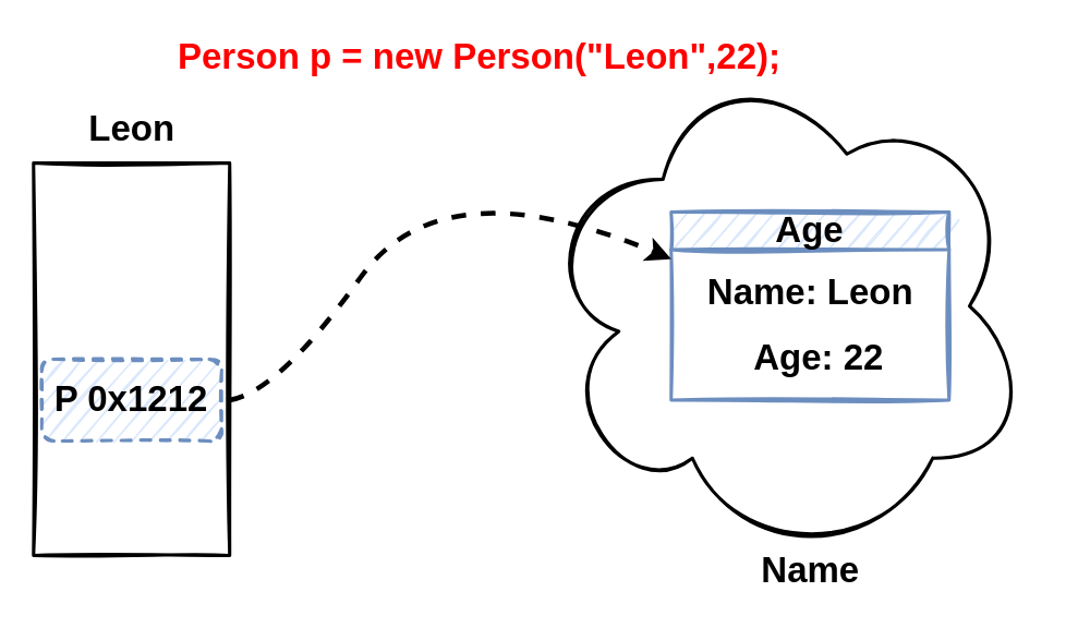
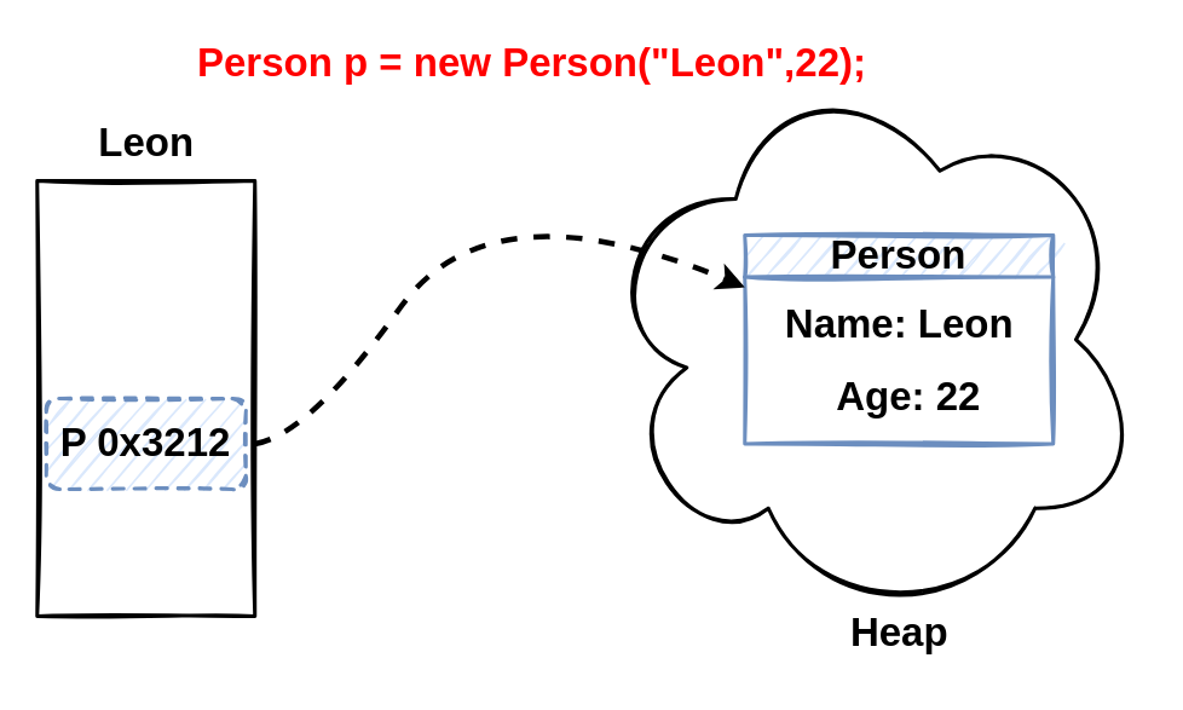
- <mxCell id="6" value="Age" style="swimlane;whiteSpace=wrap;html=1;sketch=1;strokeWidth=2;fontSize=22;fillColor=#dae8fc;strokeColor=#6c8ebf;" vertex="1" parent="1"><mxGeometry x="410" y="129" width="170" height="115" as="geometry" /></mxCell>
+ <mxCell id="6" value="Person" style="swimlane;whiteSpace=wrap;html=1;sketch=1;strokeWidth=2;fontSize=22;fillColor=#dae8fc;strokeColor=#6c8ebf;" vertex="1" parent="1"><mxGeometry x="410" y="129" width="170" height="115" as="geometry" /></mxCell>
- <mxCell id="4" value="&lt;span style=&quot;font-size: 22px;&quot;&gt;&lt;b&gt;P 0x1212&lt;/b&gt;&lt;/span&gt;" style="rounded=1;whiteSpace=wrap;html=1;sketch=1;strokeWidth=2;dashed=1;fillColor=#dae8fc;strokeColor=#6c8ebf;" vertex="1" parent="1"><mxGeometry x="25" y="219" width="110" height="50" as="geometry" /></mxCell>
+ <mxCell id="4" value="&lt;span style=&quot;font-size: 22px;&quot;&gt;&lt;b&gt;P 0x3212&lt;/b&gt;&lt;/span&gt;" style="rounded=1;whiteSpace=wrap;html=1;sketch=1;strokeWidth=2;dashed=1;fillColor=#dae8fc;strokeColor=#6c8ebf;" vertex="1" parent="1"><mxGeometry x="25" y="219" width="110" height="50" as="geometry" /></mxCell>
- <mxCell id="9" value="&lt;b&gt;Name&lt;/b&gt;" style="text;html=1;align=center;verticalAlign=middle;resizable=0;points=[];autosize=1;strokeColor=none;fillColor=none;fontSize=22;" vertex="1" parent="1"><mxGeometry x="455" y="329" width="80" height="40" as="geometry" /></mxCell>
+ <mxCell id="9" value="&lt;b&gt;Heap&lt;/b&gt;" style="text;html=1;align=center;verticalAlign=middle;resizable=0;points=[];autosize=1;strokeColor=none;fillColor=none;fontSize=22;" vertex="1" parent="1"><mxGeometry x="455" y="329" width="80" height="40" as="geometry" /></mxCell>
